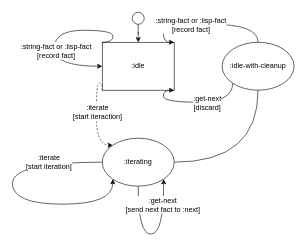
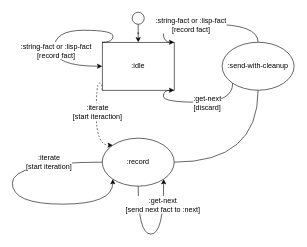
- <mxCell id="14" value=":idle-with-cleanup" style="ellipse;whiteSpace=wrap;html=1;" vertex="1" parent="1"><mxGeometry x="370" y="70" width="120" height="80" as="geometry" /></mxCell>
+ <mxCell id="14" value=":send-with-cleanup" style="ellipse;whiteSpace=wrap;html=1;" vertex="1" parent="1"><mxGeometry x="370" y="70" width="120" height="80" as="geometry" /></mxCell>
- <mxCell id="8" value=":iterating" style="ellipse;whiteSpace=wrap;html=1;" vertex="1" parent="1"><mxGeometry x="170" y="230" width="120" height="80" as="geometry" /></mxCell>
+ <mxCell id="8" value=":record" style="ellipse;whiteSpace=wrap;html=1;" vertex="1" parent="1"><mxGeometry x="170" y="230" width="120" height="80" as="geometry" /></mxCell>
